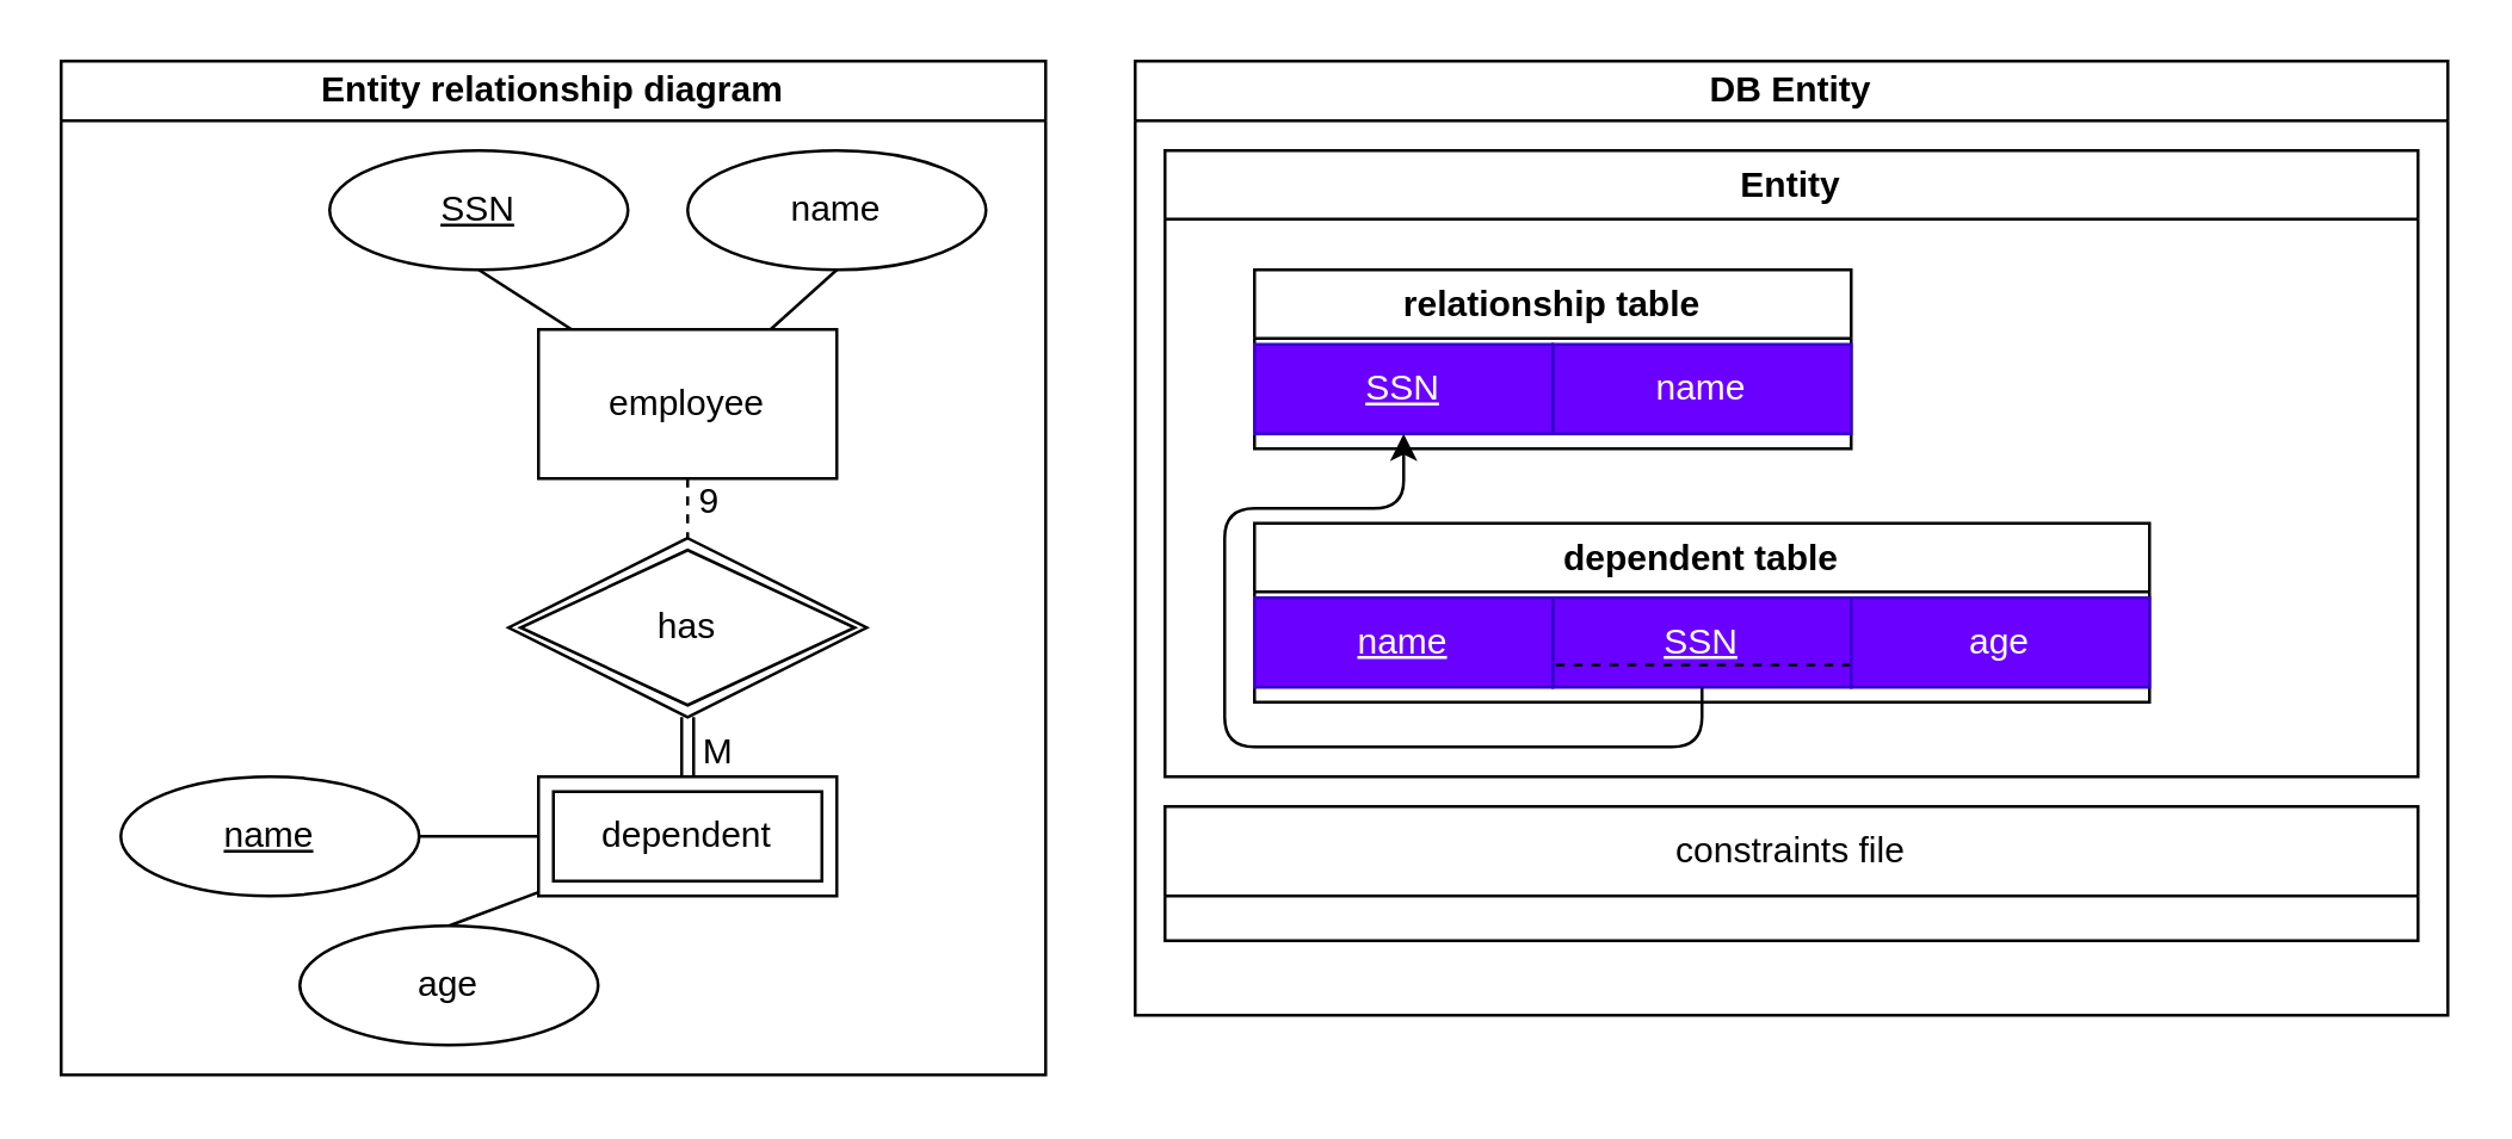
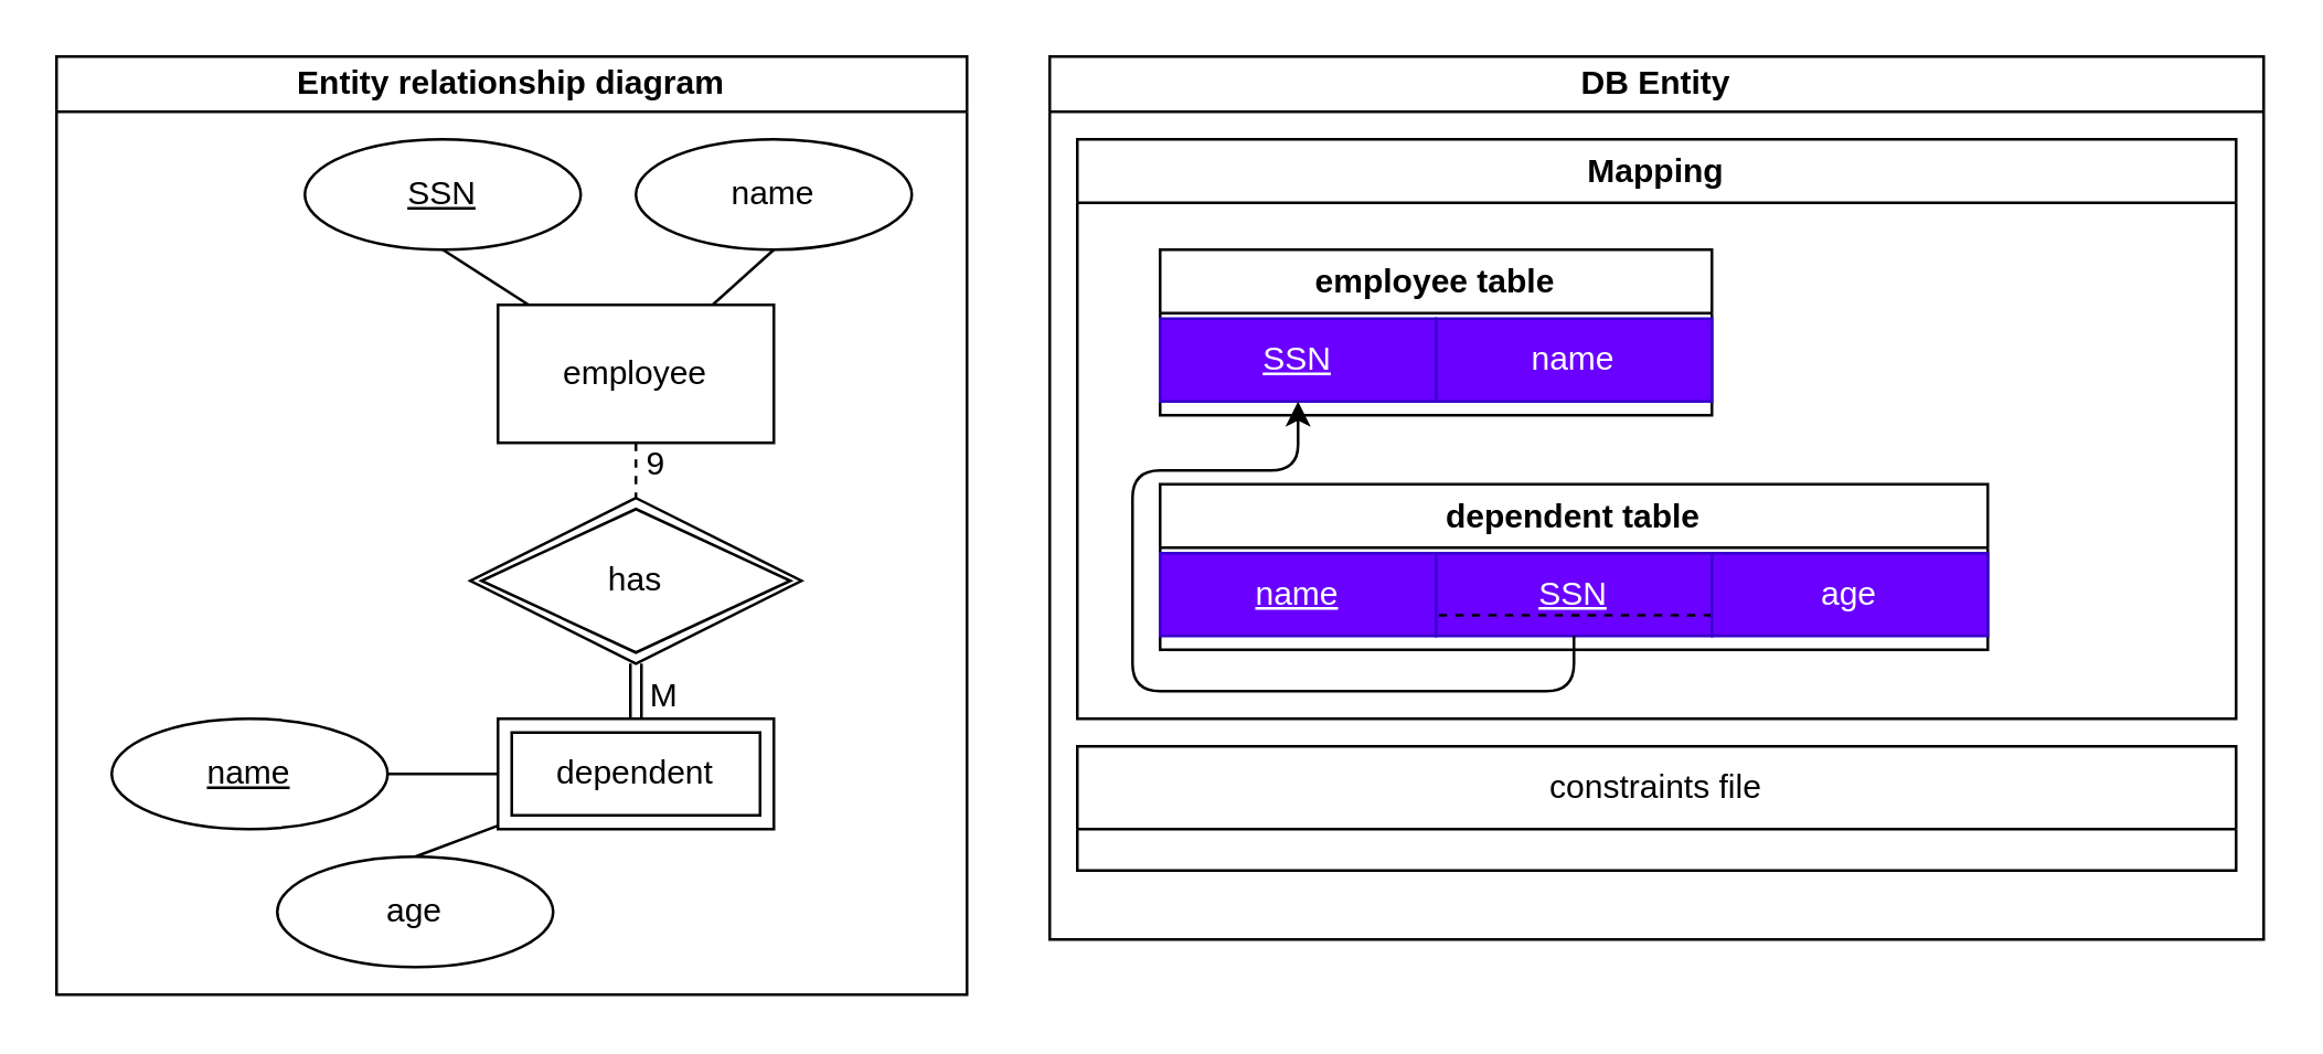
- <mxCell id="24" value="Entity" style="swimlane;whiteSpace=wrap;html=1;" parent="19" vertex="1"><mxGeometry x="10" y="30" width="420" height="210" as="geometry" /></mxCell>
+ <mxCell id="24" value="Mapping" style="swimlane;whiteSpace=wrap;html=1;" parent="19" vertex="1"><mxGeometry x="10" y="30" width="420" height="210" as="geometry" /></mxCell>
- <mxCell id="25" value="relationship table" style="swimlane;whiteSpace=wrap;html=1;" parent="24" vertex="1"><mxGeometry x="30" y="40" width="200" height="60" as="geometry" /></mxCell>
+ <mxCell id="25" value="employee table" style="swimlane;whiteSpace=wrap;html=1;" parent="24" vertex="1"><mxGeometry x="30" y="40" width="200" height="60" as="geometry" /></mxCell>
